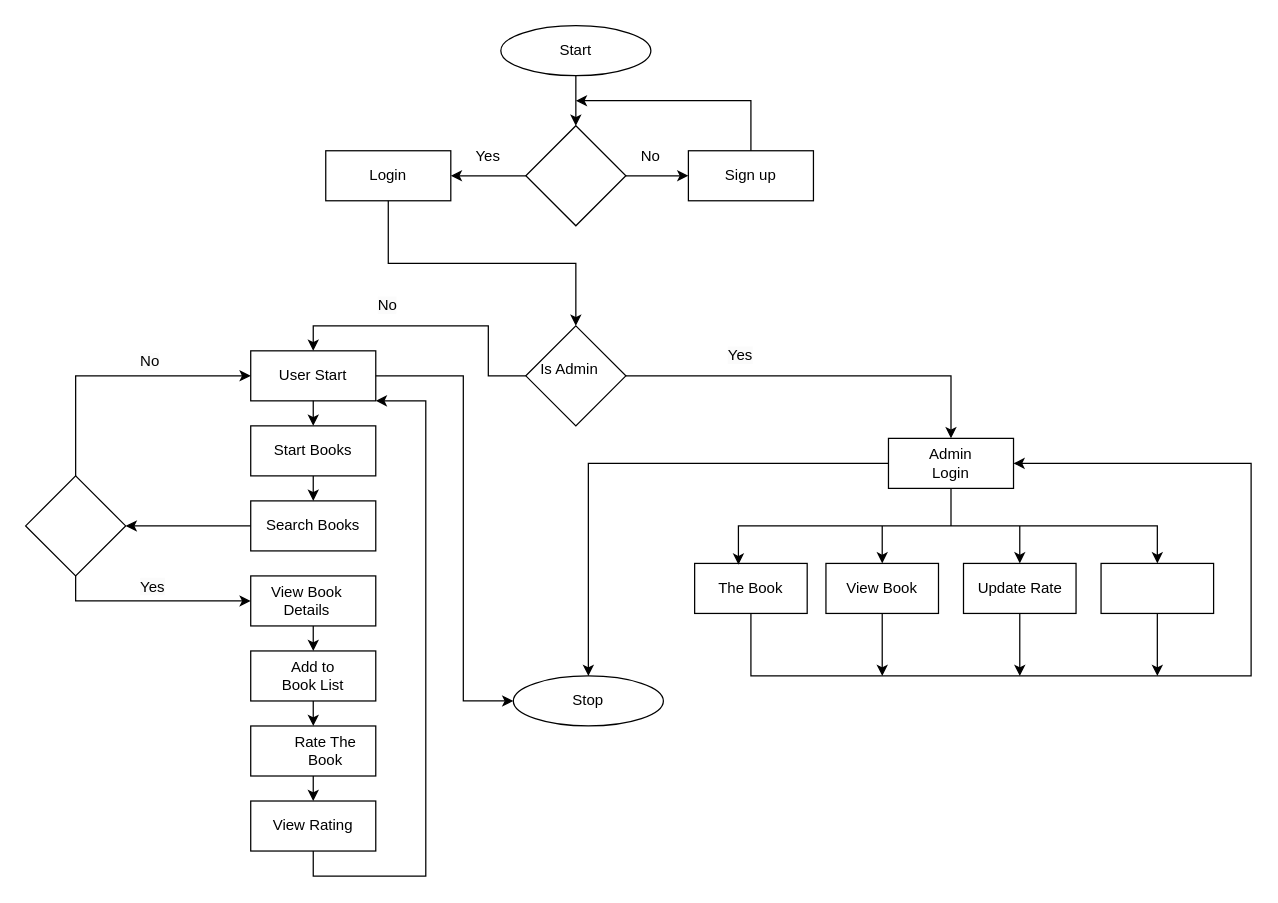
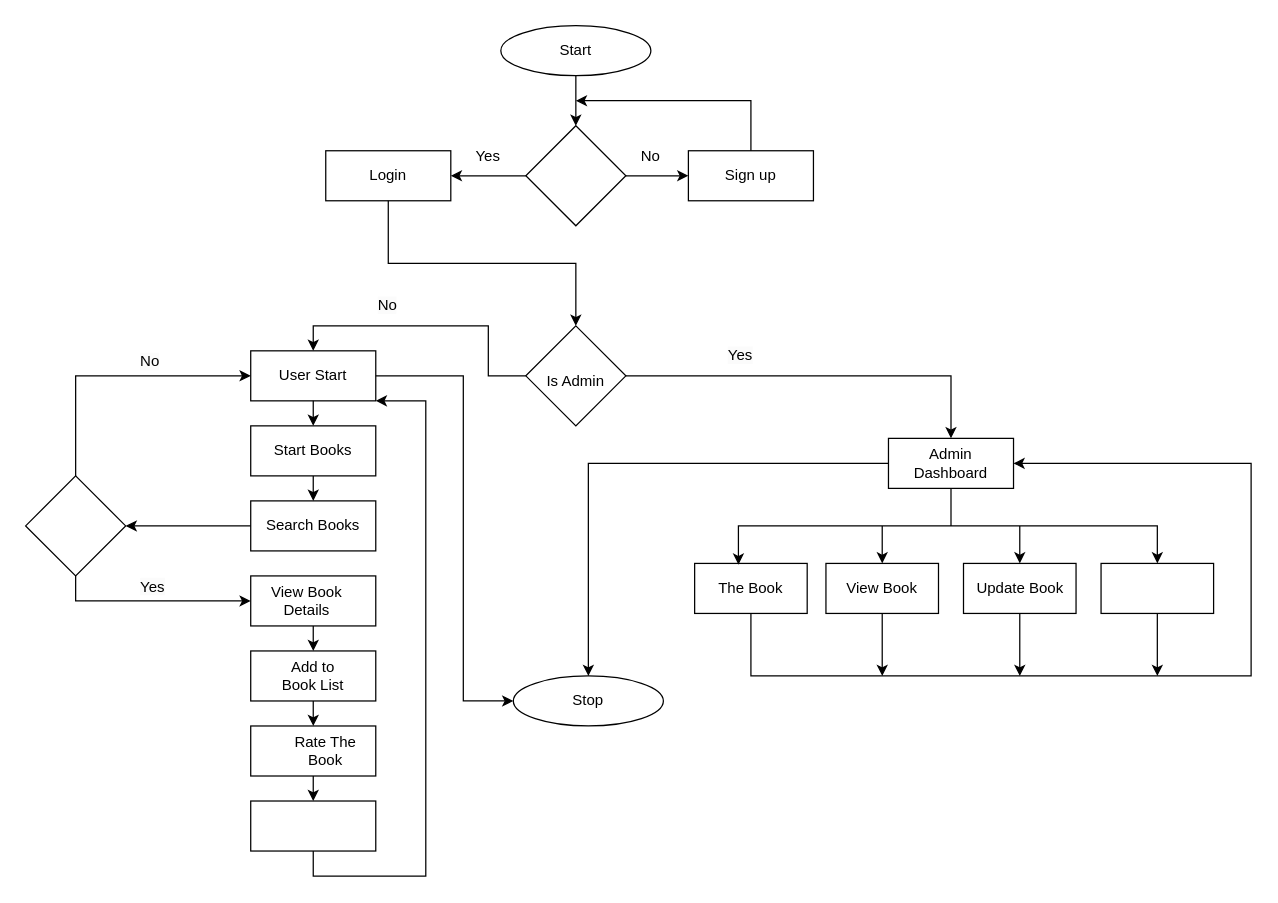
- <mxCell id="47" value="Is Admin" style="text;html=1;strokeColor=none;fillColor=none;align=center;verticalAlign=middle;whiteSpace=wrap;rounded=0;" vertex="1" parent="1"><mxGeometry x="425" y="280" width="60" height="30" as="geometry" /></mxCell>
+ <mxCell id="47" value="Is Admin" style="text;html=1;strokeColor=none;fillColor=none;align=center;verticalAlign=middle;whiteSpace=wrap;rounded=0;" vertex="1" parent="1"><mxGeometry x="430" y="290" width="60" height="30" as="geometry" /></mxCell>
- <mxCell id="57" value="Admin Login" style="text;html=1;strokeColor=none;fillColor=none;align=center;verticalAlign=middle;whiteSpace=wrap;rounded=0;" vertex="1" parent="1"><mxGeometry x="730" y="355" width="60" height="30" as="geometry" /></mxCell>
+ <mxCell id="57" value="Admin Dashboard" style="text;html=1;strokeColor=none;fillColor=none;align=center;verticalAlign=middle;whiteSpace=wrap;rounded=0;" vertex="1" parent="1"><mxGeometry x="730" y="355" width="60" height="30" as="geometry" /></mxCell>
- <mxCell id="60" value="Update Rate" style="text;html=1;strokeColor=none;fillColor=none;align=center;verticalAlign=middle;whiteSpace=wrap;rounded=0;" vertex="1" parent="1"><mxGeometry x="777.5" y="455" width="75" height="30" as="geometry" /></mxCell>
+ <mxCell id="60" value="Update Book" style="text;html=1;strokeColor=none;fillColor=none;align=center;verticalAlign=middle;whiteSpace=wrap;rounded=0;" vertex="1" parent="1"><mxGeometry x="777.5" y="455" width="75" height="30" as="geometry" /></mxCell>
- <mxCell id="64" value="View Rating" style="text;html=1;strokeColor=none;fillColor=none;align=center;verticalAlign=middle;whiteSpace=wrap;rounded=0;" vertex="1" parent="1"><mxGeometry x="210" y="645" width="80" height="30" as="geometry" /></mxCell>
